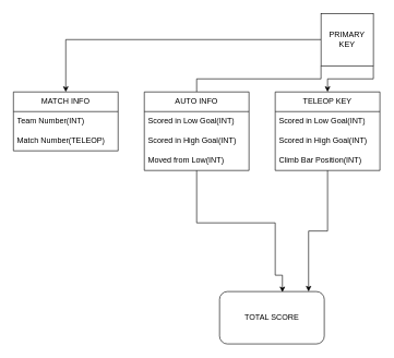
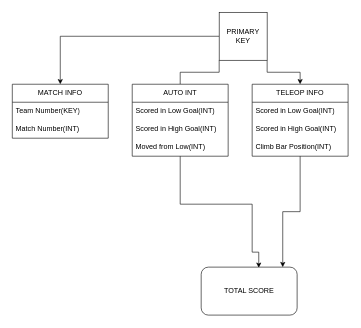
- <mxCell id="5" value="PRIMARY KEY&lt;br&gt;" style="whiteSpace=wrap;html=1;aspect=fixed;" parent="1" vertex="1"><mxGeometry x="490" y="20" width="80" height="80" as="geometry" /></mxCell>
+ <mxCell id="5" value="PRIMARY KEY&lt;br&gt;" style="whiteSpace=wrap;html=1;aspect=fixed;" parent="1" vertex="1"><mxGeometry x="365" y="20" width="80" height="80" as="geometry" /></mxCell>
- <mxCell id="10" value="AUTO INFO" style="swimlane;fontStyle=0;childLayout=stackLayout;horizontal=1;startSize=30;horizontalStack=0;resizeParent=1;resizeParentMax=0;resizeLast=0;collapsible=1;marginBottom=0;whiteSpace=wrap;html=1;" parent="1" vertex="1"><mxGeometry x="220" y="140" width="160" height="120" as="geometry" /></mxCell>
+ <mxCell id="10" value="AUTO INT" style="swimlane;fontStyle=0;childLayout=stackLayout;horizontal=1;startSize=30;horizontalStack=0;resizeParent=1;resizeParentMax=0;resizeLast=0;collapsible=1;marginBottom=0;whiteSpace=wrap;html=1;" parent="1" vertex="1"><mxGeometry x="220" y="140" width="160" height="120" as="geometry" /></mxCell>
- <mxCell id="15" value="TELEOP KEY" style="swimlane;fontStyle=0;childLayout=stackLayout;horizontal=1;startSize=30;horizontalStack=0;resizeParent=1;resizeParentMax=0;resizeLast=0;collapsible=1;marginBottom=0;whiteSpace=wrap;html=1;" parent="1" vertex="1"><mxGeometry x="420" y="140" width="160" height="120" as="geometry" /></mxCell>
+ <mxCell id="15" value="TELEOP INFO" style="swimlane;fontStyle=0;childLayout=stackLayout;horizontal=1;startSize=30;horizontalStack=0;resizeParent=1;resizeParentMax=0;resizeLast=0;collapsible=1;marginBottom=0;whiteSpace=wrap;html=1;" parent="1" vertex="1"><mxGeometry x="420" y="140" width="160" height="120" as="geometry" /></mxCell>
- <mxCell id="7" value="Team Number(INT)" style="text;strokeColor=none;fillColor=none;align=left;verticalAlign=middle;spacingLeft=4;spacingRight=4;overflow=hidden;points=[[0,0.5],[1,0.5]];portConstraint=eastwest;rotatable=0;whiteSpace=wrap;html=1;" parent="6" vertex="1"><mxGeometry y="30" width="160" height="30" as="geometry" /></mxCell>
+ <mxCell id="7" value="Team Number(KEY)" style="text;strokeColor=none;fillColor=none;align=left;verticalAlign=middle;spacingLeft=4;spacingRight=4;overflow=hidden;points=[[0,0.5],[1,0.5]];portConstraint=eastwest;rotatable=0;whiteSpace=wrap;html=1;" parent="6" vertex="1"><mxGeometry y="30" width="160" height="30" as="geometry" /></mxCell>
- <mxCell id="8" value="Match Number(TELEOP)" style="text;strokeColor=none;fillColor=none;align=left;verticalAlign=middle;spacingLeft=4;spacingRight=4;overflow=hidden;points=[[0,0.5],[1,0.5]];portConstraint=eastwest;rotatable=0;whiteSpace=wrap;html=1;" parent="6" vertex="1"><mxGeometry y="60" width="160" height="30" as="geometry" /></mxCell>
+ <mxCell id="8" value="Match Number(INT)" style="text;strokeColor=none;fillColor=none;align=left;verticalAlign=middle;spacingLeft=4;spacingRight=4;overflow=hidden;points=[[0,0.5],[1,0.5]];portConstraint=eastwest;rotatable=0;whiteSpace=wrap;html=1;" parent="6" vertex="1"><mxGeometry y="60" width="160" height="30" as="geometry" /></mxCell>
